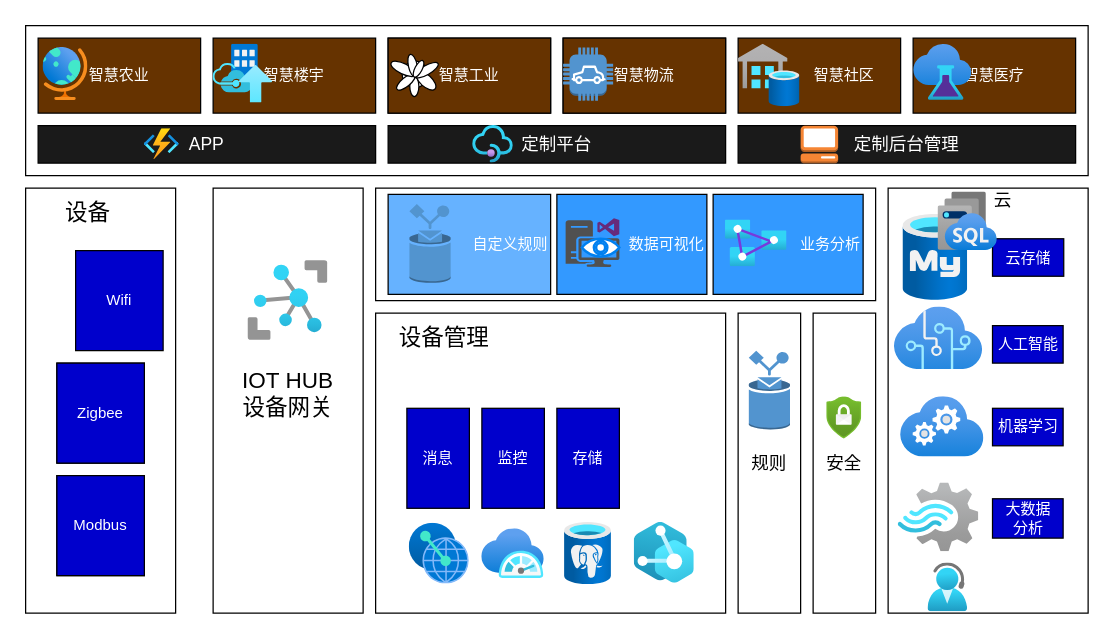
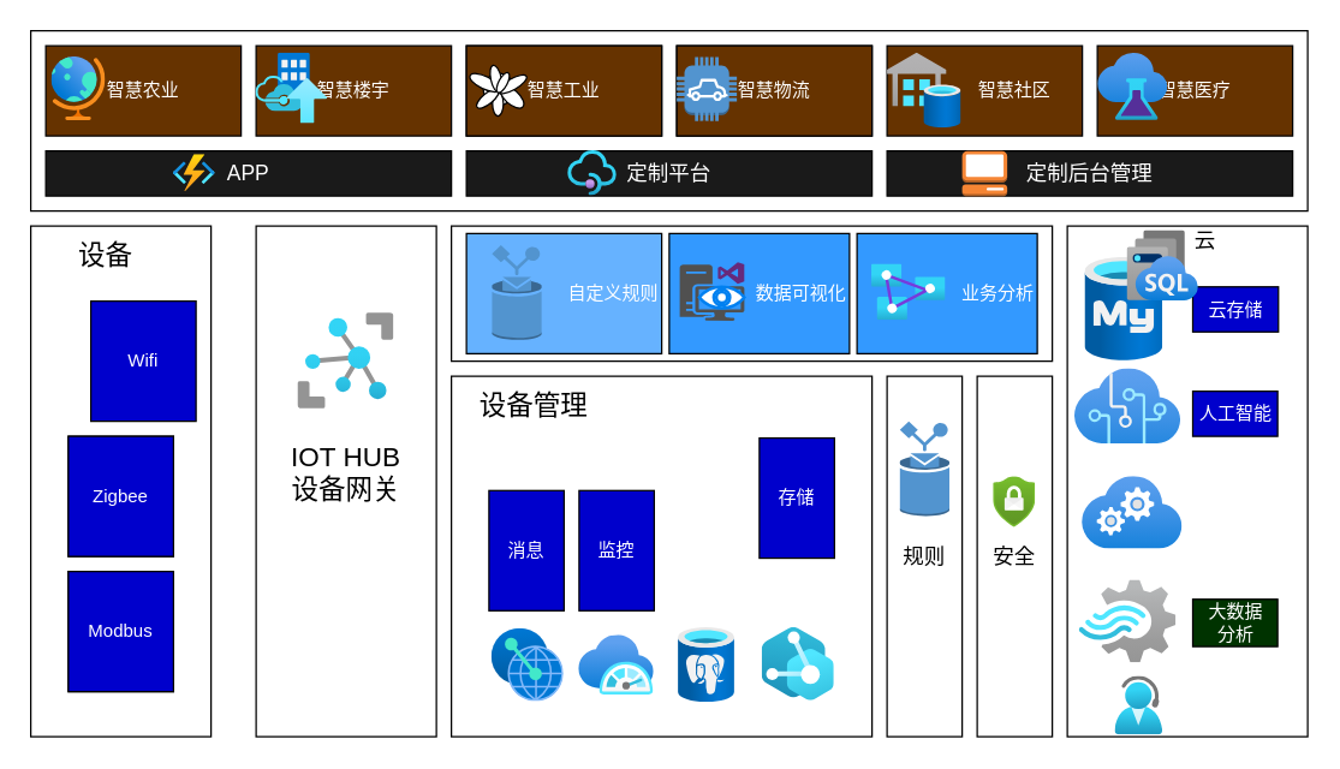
- <mxCell id="34" value="&lt;font color=&quot;#ffffff&quot;&gt;机器学习&lt;/font&gt;" style="rounded=0;whiteSpace=wrap;html=1;fillColor=#0000CC;" parent="1" vertex="1"><mxGeometry x="793.5" y="326.14" width="56.5" height="30" as="geometry" /></mxCell>
- <mxCell id="15" value="&lt;font color=&quot;#ffffff&quot;&gt;存储&lt;/font&gt;" style="rounded=0;whiteSpace=wrap;html=1;fillColor=#0000CC;" parent="1" vertex="1"><mxGeometry x="445" y="326.14" width="50" height="80" as="geometry" /></mxCell>
+ <mxCell id="15" value="&lt;font color=&quot;#ffffff&quot;&gt;存储&lt;/font&gt;" style="rounded=0;whiteSpace=wrap;html=1;fillColor=#0000CC;" parent="1" vertex="1"><mxGeometry x="505" y="291.14" width="50" height="80" as="geometry" /></mxCell>
- <mxCell id="35" value="&lt;font color=&quot;#ffffff&quot;&gt;大数据&lt;br&gt;分析&lt;/font&gt;" style="rounded=0;whiteSpace=wrap;html=1;fillColor=#0000CC;" parent="1" vertex="1"><mxGeometry x="793.5" y="398.5" width="56.5" height="31.5" as="geometry" /></mxCell>
+ <mxCell id="35" value="&lt;font color=&quot;#ffffff&quot;&gt;大数据&lt;br&gt;分析&lt;/font&gt;" style="rounded=0;whiteSpace=wrap;html=1;fillColor=#003300;" parent="1" vertex="1"><mxGeometry x="793.5" y="398.5" width="56.5" height="31.5" as="geometry" /></mxCell>
